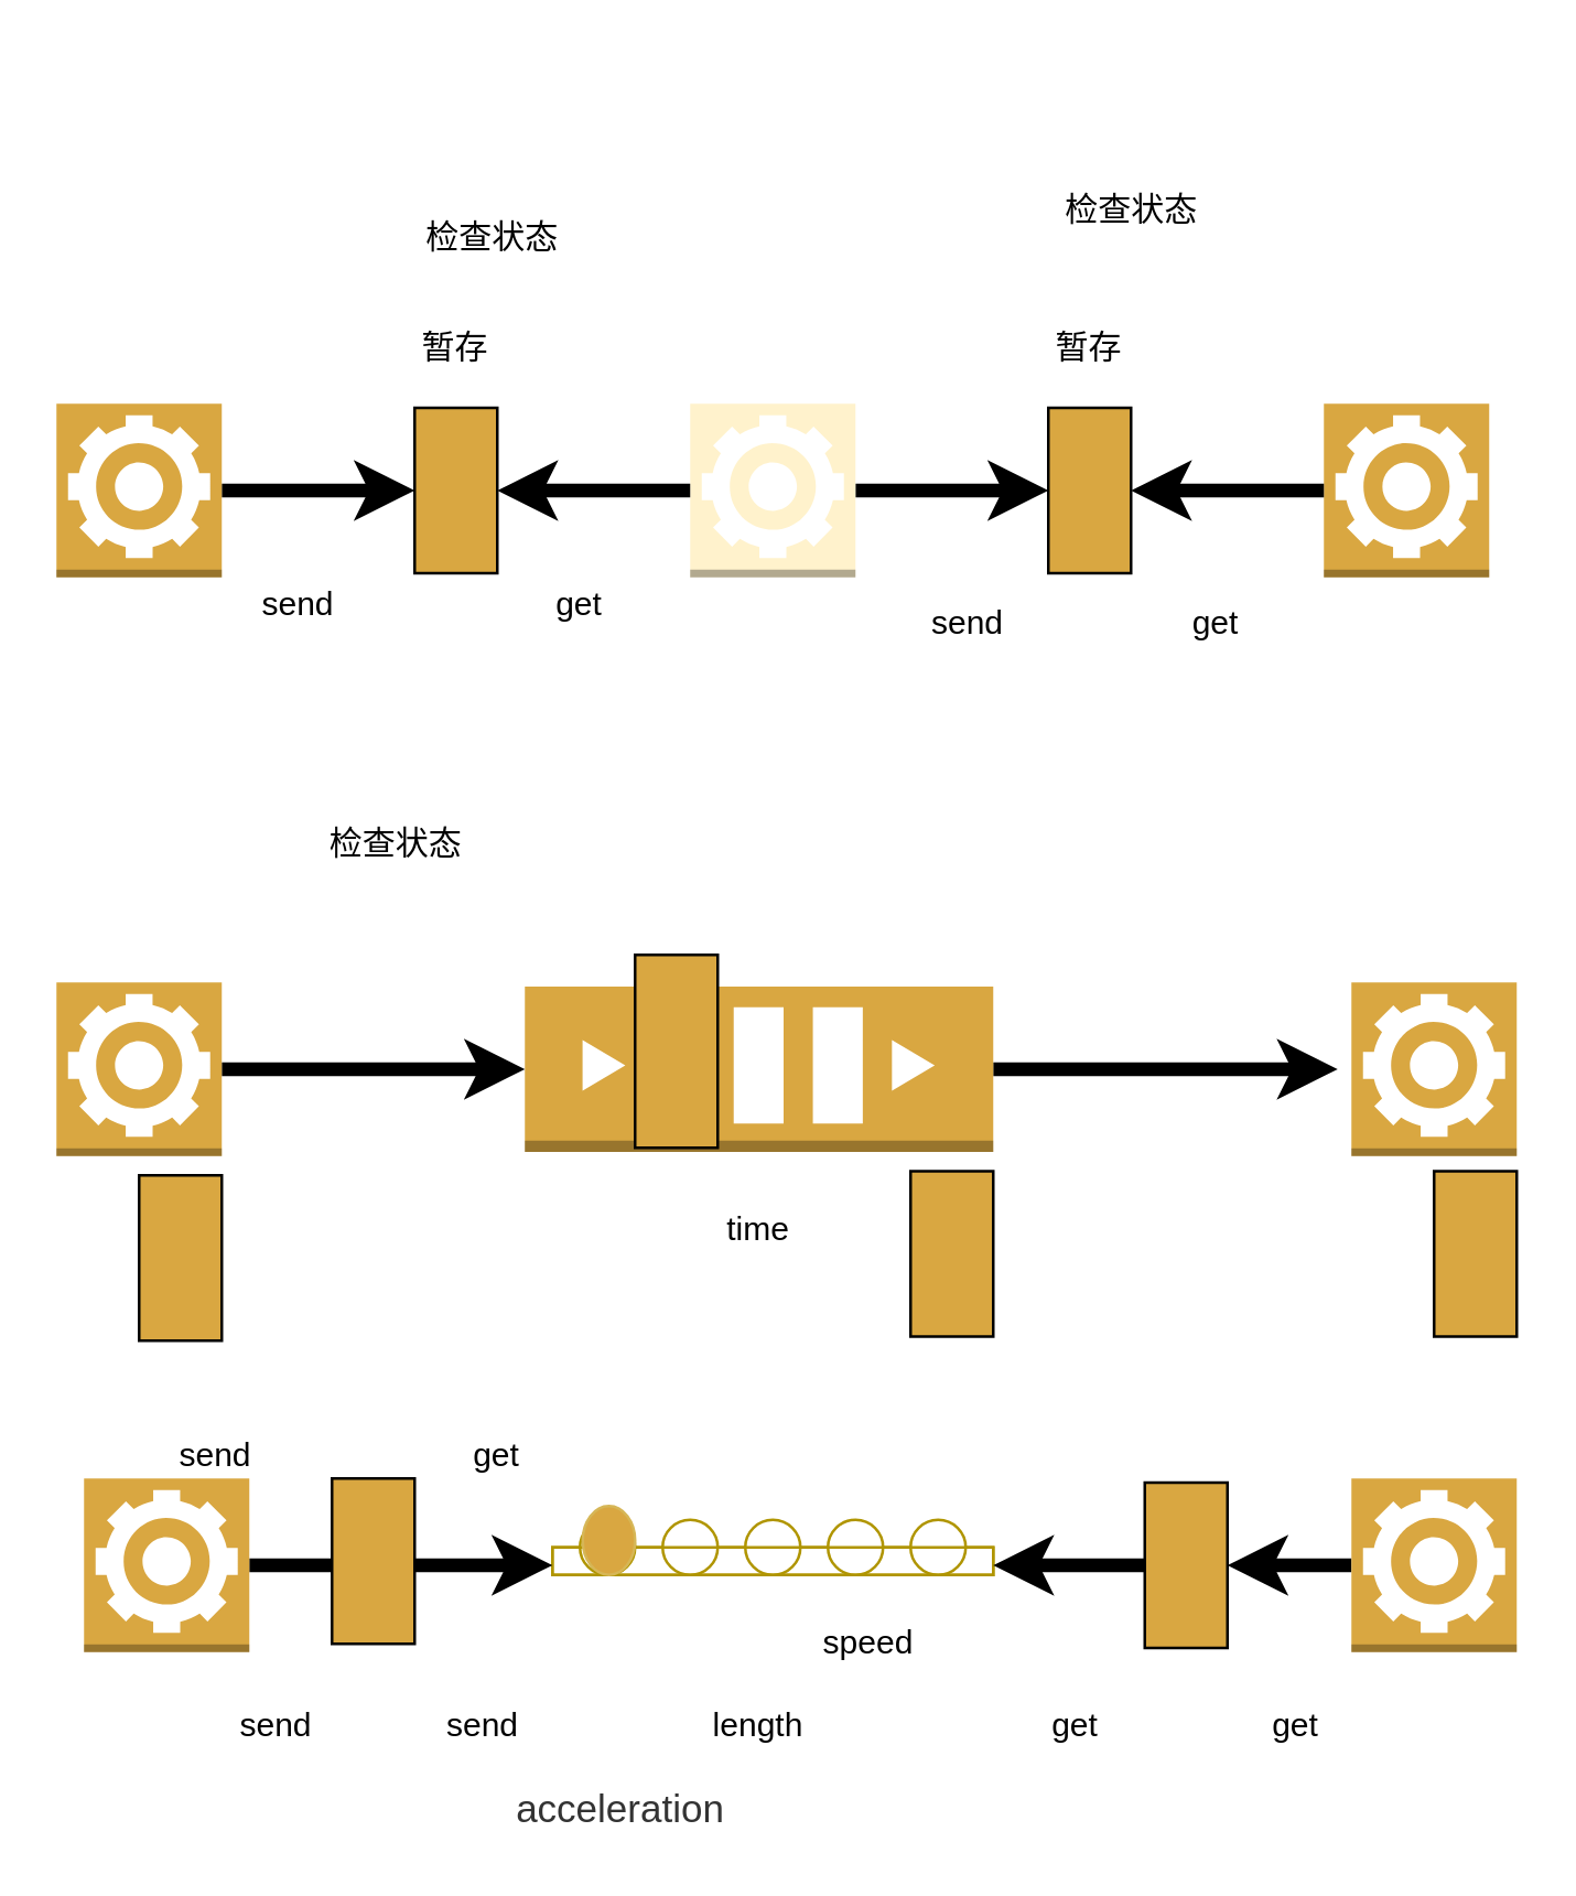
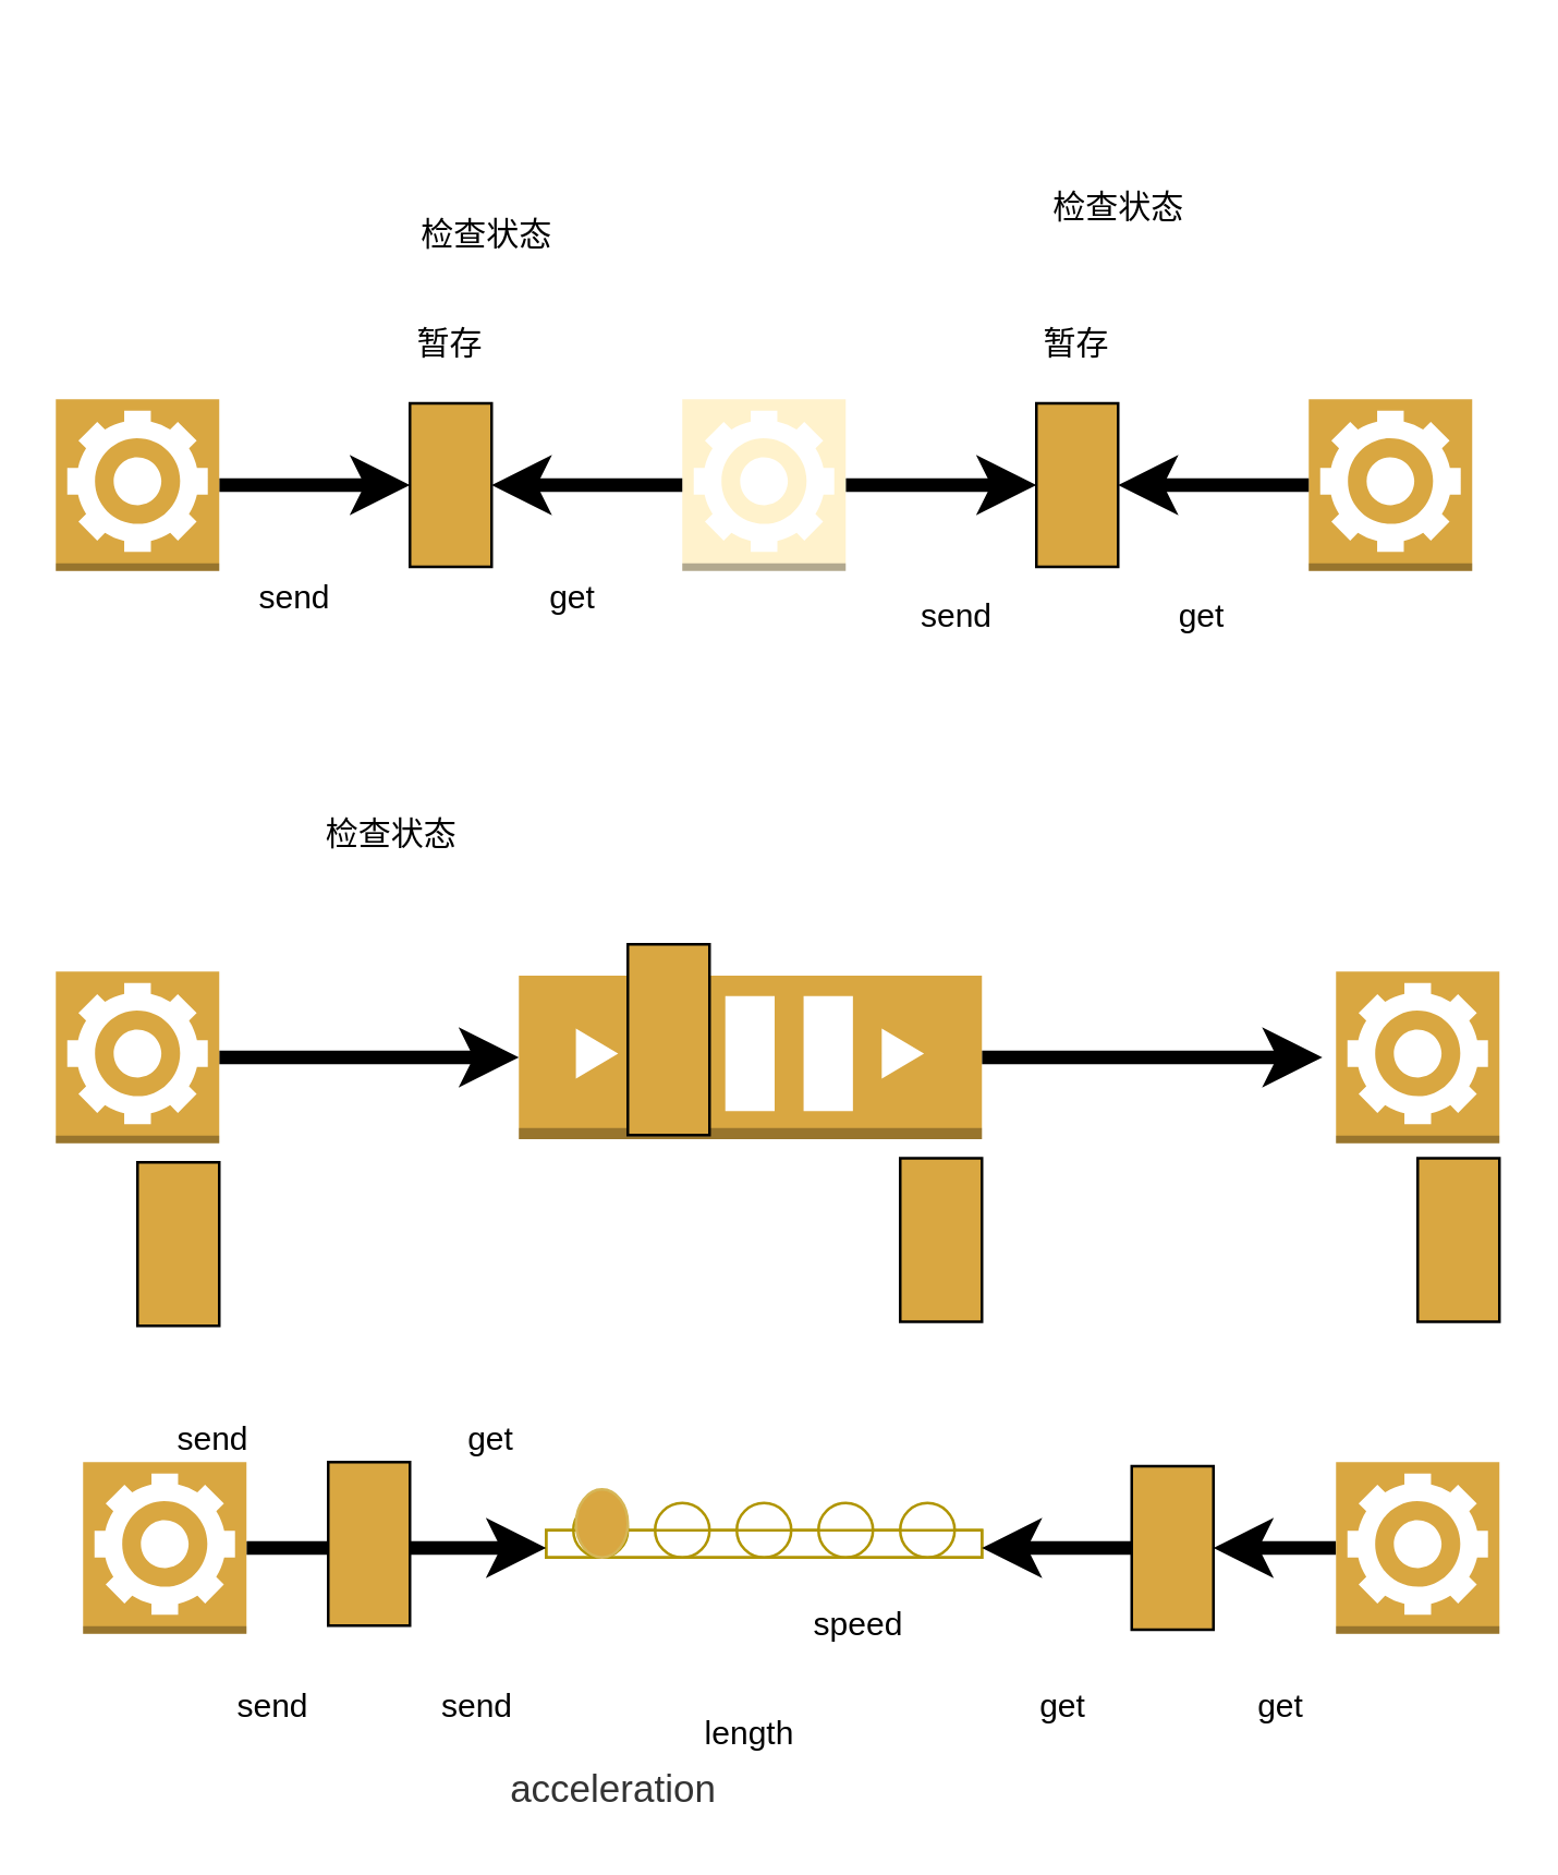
- <mxCell id="27" value="time" style="text;html=1;strokeColor=none;fillColor=none;align=center;verticalAlign=middle;whiteSpace=wrap;rounded=0;" vertex="1" parent="1"><mxGeometry x="255" y="430" width="40" height="20" as="geometry" /></mxCell>
- <mxCell id="32" value="length" style="text;html=1;strokeColor=none;fillColor=none;align=center;verticalAlign=middle;whiteSpace=wrap;rounded=0;" vertex="1" parent="1"><mxGeometry x="255" y="610" width="40" height="20" as="geometry" /></mxCell>
+ <mxCell id="32" value="length" style="text;html=1;strokeColor=none;fillColor=none;align=center;verticalAlign=middle;whiteSpace=wrap;rounded=0;" vertex="1" parent="1"><mxGeometry x="255" y="620" width="40" height="20" as="geometry" /></mxCell>
